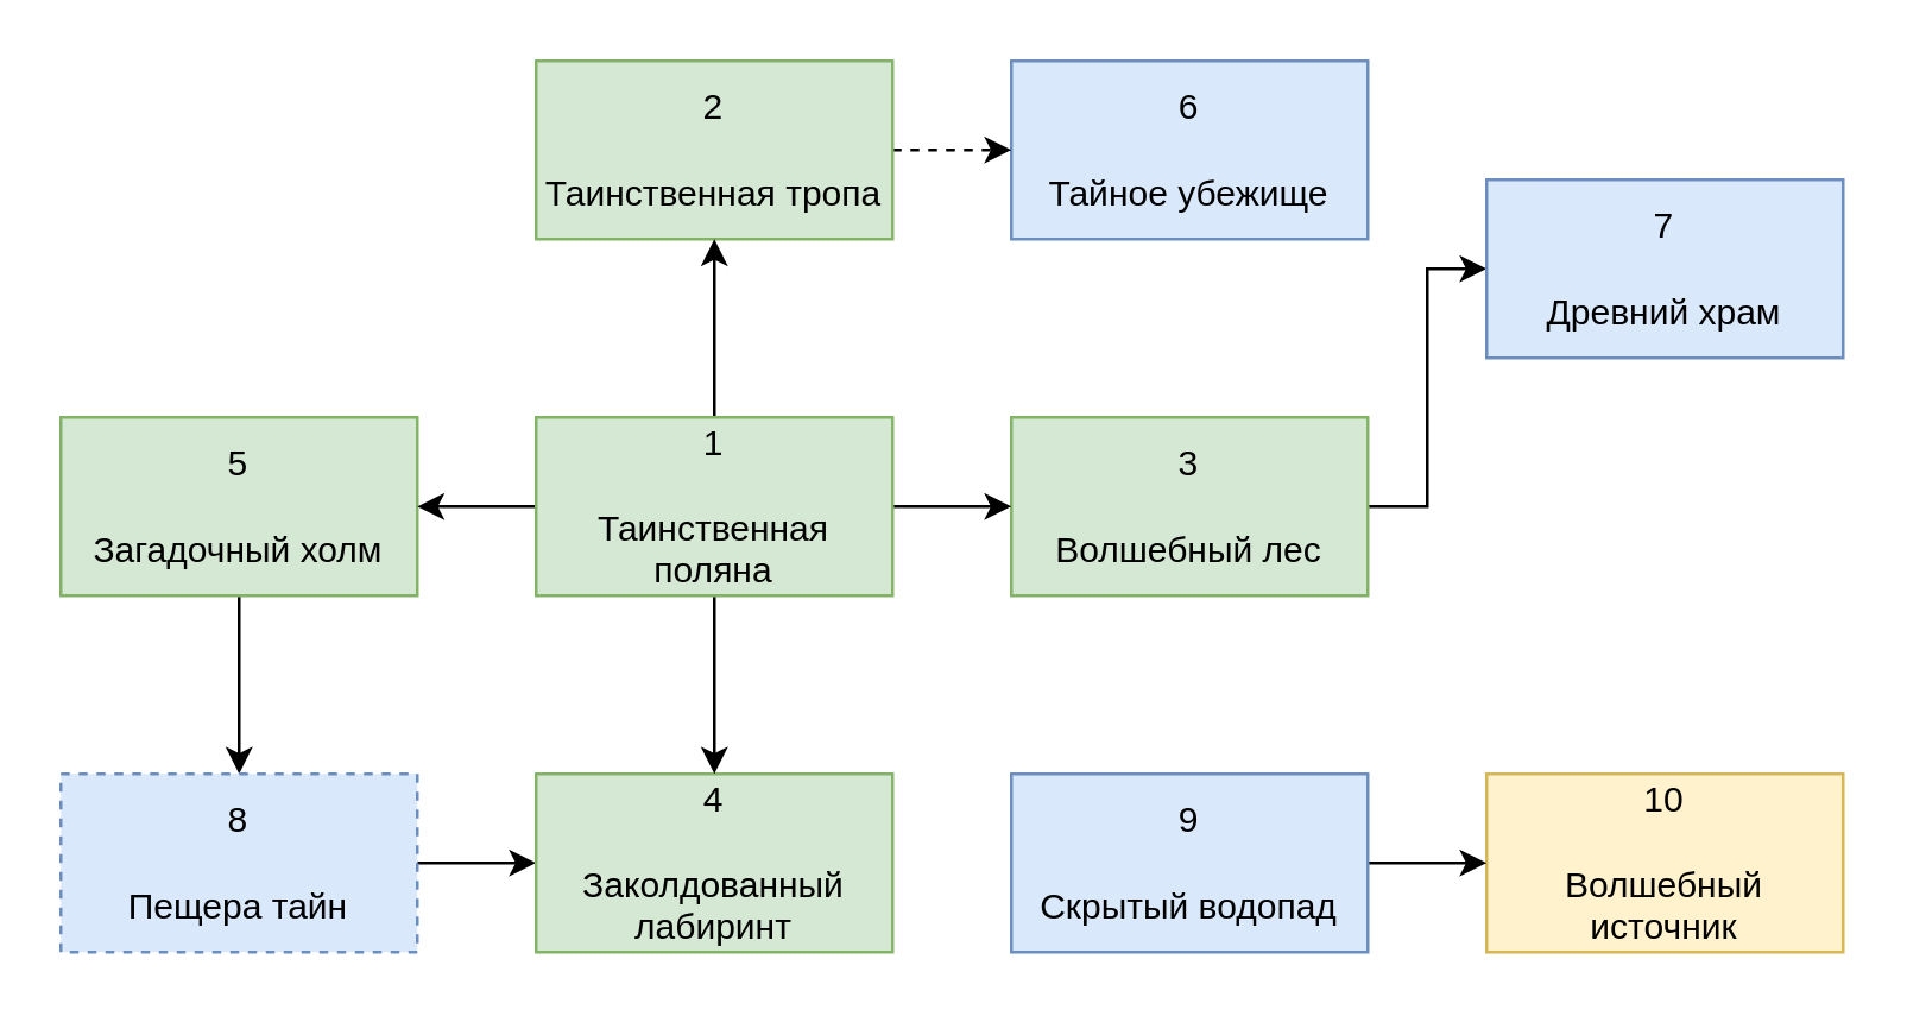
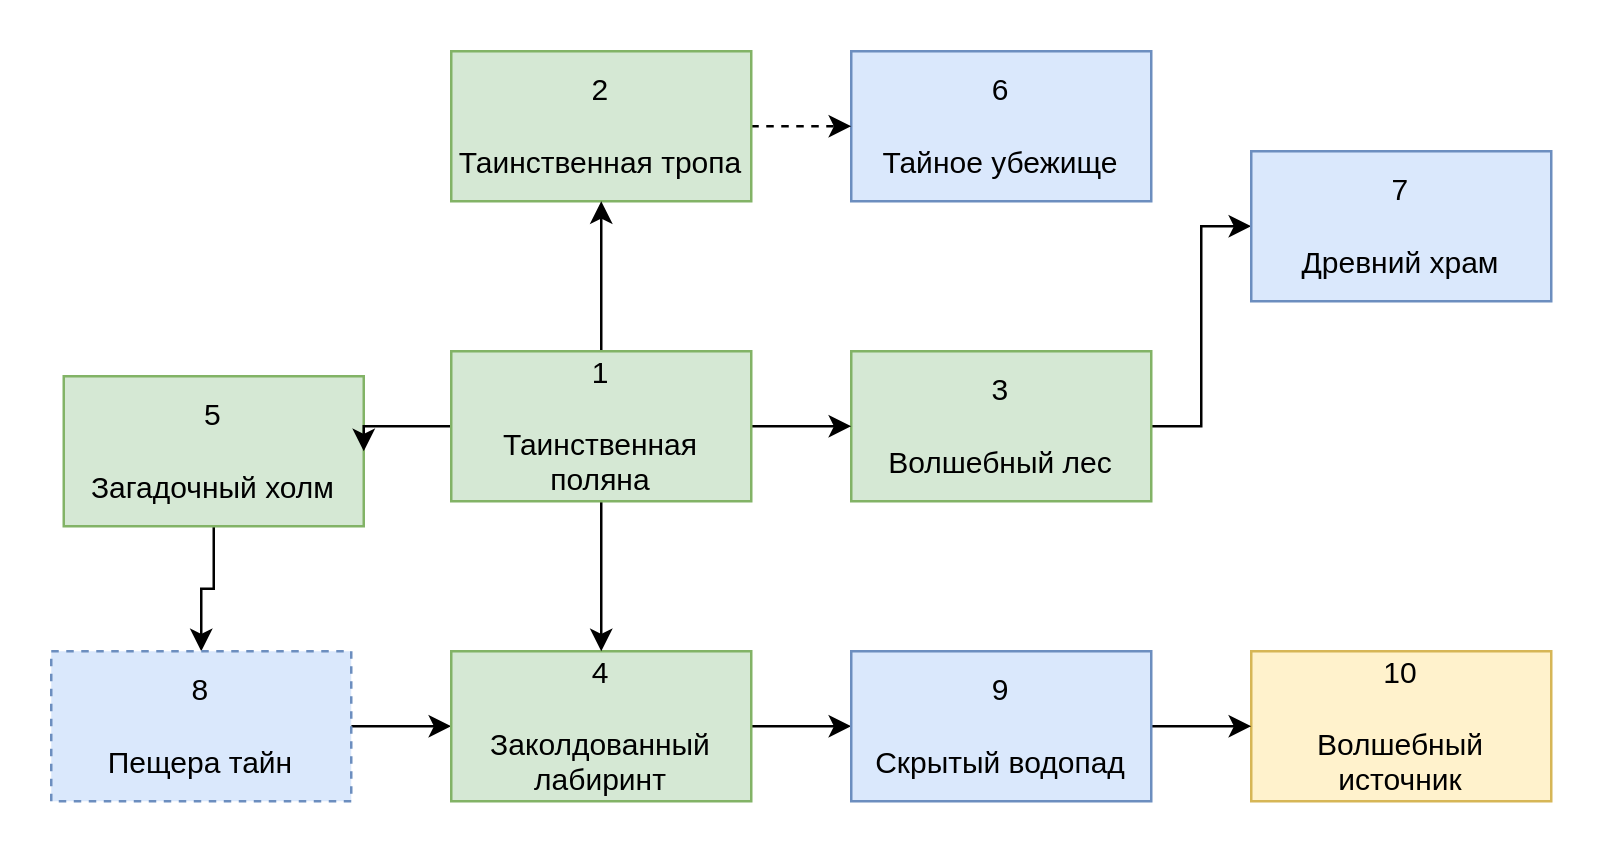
- <mxCell id="6" value="&lt;div&gt;5&lt;/div&gt;&lt;div&gt;&lt;br&gt;&lt;/div&gt;&lt;div&gt;Загадочный холм&lt;/div&gt;" style="rounded=0;whiteSpace=wrap;html=1;fillColor=#d5e8d4;strokeColor=#82b366;" vertex="1" parent="1"><mxGeometry x="20" y="140" width="120" height="60" as="geometry" /></mxCell>
+ <mxCell id="6" value="&lt;div&gt;5&lt;/div&gt;&lt;div&gt;&lt;br&gt;&lt;/div&gt;&lt;div&gt;Загадочный холм&lt;/div&gt;" style="rounded=0;whiteSpace=wrap;html=1;fillColor=#d5e8d4;strokeColor=#82b366;" vertex="1" parent="1"><mxGeometry x="25" y="150" width="120" height="60" as="geometry" /></mxCell>
+ <mxCell id="9" style="edgeStyle=orthogonalEdgeStyle;rounded=0;orthogonalLoop=1;jettySize=auto;html=1;exitX=1;exitY=0.5;exitDx=0;exitDy=0;entryX=0;entryY=0.5;entryDx=0;entryDy=0;" edge="1" parent="1" source="10" target="14"><mxGeometry relative="1" as="geometry" /></mxCell>
